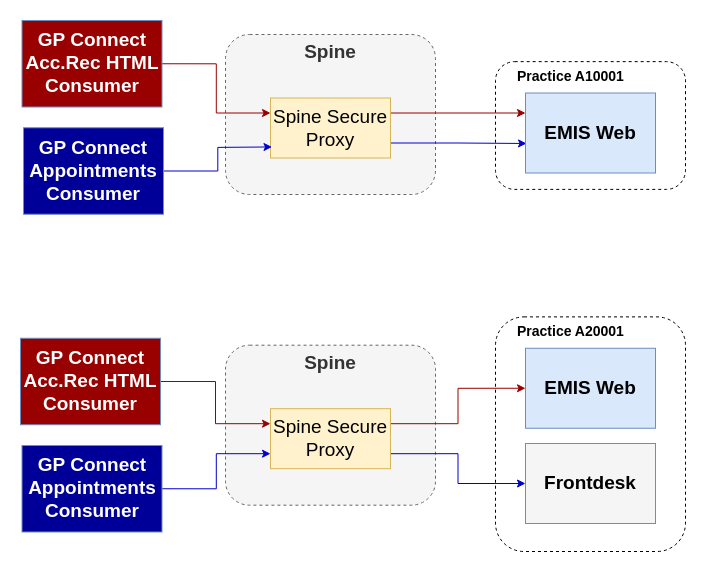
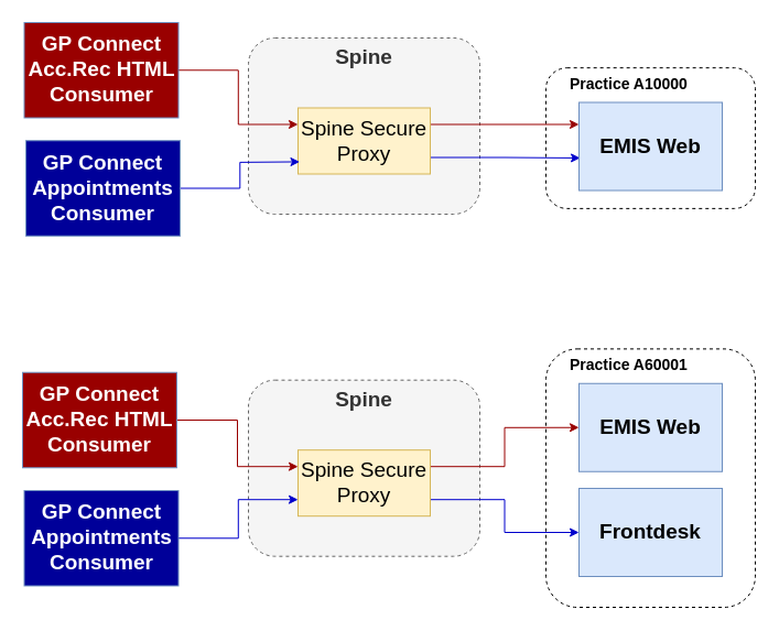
- <mxCell id="2" value="&lt;b&gt;&amp;nbsp; &amp;nbsp; &amp;nbsp; &lt;font style=&quot;font-size: 14px&quot;&gt;Practice A10001&lt;/font&gt;&lt;/b&gt;" style="rounded=1;whiteSpace=wrap;html=1;dashed=1;verticalAlign=top;align=left;" vertex="1" parent="1"><mxGeometry x="495" y="61.13" width="190" height="127.75" as="geometry" /></mxCell>
+ <mxCell id="2" value="&lt;b&gt;&amp;nbsp; &amp;nbsp; &amp;nbsp; &lt;font style=&quot;font-size: 14px&quot;&gt;Practice A10000&lt;/font&gt;&lt;/b&gt;" style="rounded=1;whiteSpace=wrap;html=1;dashed=1;verticalAlign=top;align=left;" vertex="1" parent="1"><mxGeometry x="495" y="61.13" width="190" height="127.75" as="geometry" /></mxCell>
- <mxCell id="8" value="&lt;b&gt;&amp;nbsp; &amp;nbsp; &amp;nbsp; &lt;font style=&quot;font-size: 14px&quot;&gt;Practice A20001&lt;/font&gt;&lt;/b&gt;" style="rounded=1;whiteSpace=wrap;html=1;dashed=1;verticalAlign=top;align=left;" vertex="1" parent="1"><mxGeometry x="495" y="316.38" width="190" height="234.62" as="geometry" /></mxCell>
+ <mxCell id="8" value="&lt;b&gt;&amp;nbsp; &amp;nbsp; &amp;nbsp; &lt;font style=&quot;font-size: 14px&quot;&gt;Practice A60001&lt;/font&gt;&lt;/b&gt;" style="rounded=1;whiteSpace=wrap;html=1;dashed=1;verticalAlign=top;align=left;" vertex="1" parent="1"><mxGeometry x="495" y="316.38" width="190" height="234.62" as="geometry" /></mxCell>
- <mxCell id="16" value="&lt;span style=&quot;font-size: 19px&quot;&gt;Frontdesk&lt;/span&gt;" style="rounded=0;whiteSpace=wrap;html=1;fillColor=#f5f5f5;strokeColor=#6c8ebf;fontStyle=1;" vertex="1" parent="1"><mxGeometry x="525" y="443" width="130" height="80" as="geometry" /></mxCell>
+ <mxCell id="16" value="&lt;span style=&quot;font-size: 19px&quot;&gt;Frontdesk&lt;/span&gt;" style="rounded=0;whiteSpace=wrap;html=1;fillColor=#dae8fc;strokeColor=#6c8ebf;fontStyle=1" vertex="1" parent="1"><mxGeometry x="525" y="443" width="130" height="80" as="geometry" /></mxCell>
